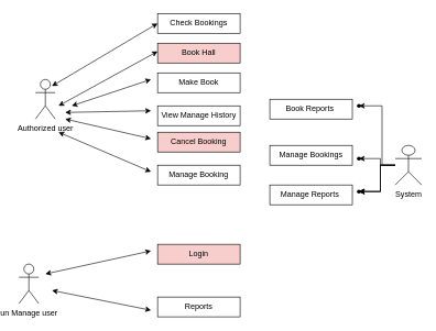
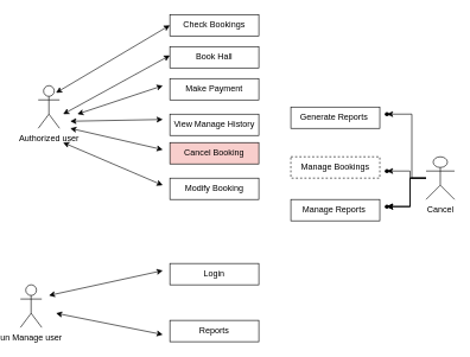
- <mxCell id="11" value="Book Hall" style="rounded=0;whiteSpace=wrap;html=1;fillColor=#f8cecc;" vertex="1" parent="1"><mxGeometry x="230" y="65" width="125" height="30" as="geometry" /></mxCell>
+ <mxCell id="11" value="Book Hall" style="rounded=0;whiteSpace=wrap;html=1;" vertex="1" parent="1"><mxGeometry x="230" y="65" width="125" height="30" as="geometry" /></mxCell>
- <mxCell id="12" value="Make Book" style="rounded=0;whiteSpace=wrap;html=1;" vertex="1" parent="1"><mxGeometry x="230" y="110" width="125" height="30" as="geometry" /></mxCell>
+ <mxCell id="12" value="Make Payment" style="rounded=0;whiteSpace=wrap;html=1;" vertex="1" parent="1"><mxGeometry x="230" y="110" width="125" height="30" as="geometry" /></mxCell>
- <mxCell id="26" value="Book Reports&amp;nbsp;" style="rounded=0;whiteSpace=wrap;html=1;" vertex="1" parent="1"><mxGeometry x="400" y="150" width="125" height="30" as="geometry" /></mxCell>
+ <mxCell id="26" value="Generate Reports&amp;nbsp;" style="rounded=0;whiteSpace=wrap;html=1;" vertex="1" parent="1"><mxGeometry x="400" y="150" width="125" height="30" as="geometry" /></mxCell>
- <mxCell id="27" value="Manage Bookings" style="rounded=0;whiteSpace=wrap;html=1;" vertex="1" parent="1"><mxGeometry x="400" y="220" width="125" height="30" as="geometry" /></mxCell>
+ <mxCell id="27" value="Manage Bookings" style="rounded=0;whiteSpace=wrap;html=1;dashed=1;" vertex="1" parent="1"><mxGeometry x="400" y="220" width="125" height="30" as="geometry" /></mxCell>
- <mxCell id="15" value="Manage Booking" style="rounded=0;whiteSpace=wrap;html=1;" vertex="1" parent="1"><mxGeometry x="230" y="250" width="125" height="30" as="geometry" /></mxCell>
+ <mxCell id="15" value="Modify Booking" style="rounded=0;whiteSpace=wrap;html=1;" vertex="1" parent="1"><mxGeometry x="230" y="250" width="125" height="30" as="geometry" /></mxCell>
- <mxCell id="9" value="System" style="shape=umlActor;verticalLabelPosition=bottom;verticalAlign=top;html=1;outlineConnect=0;" vertex="1" parent="1"><mxGeometry x="590" y="220" width="40" height="60" as="geometry" /></mxCell>
+ <mxCell id="9" value="Cancel" style="shape=umlActor;verticalLabelPosition=bottom;verticalAlign=top;html=1;outlineConnect=0;" vertex="1" parent="1"><mxGeometry x="590" y="220" width="40" height="60" as="geometry" /></mxCell>
- <mxCell id="16" value="Login" style="rounded=0;whiteSpace=wrap;html=1;fillColor=#f8cecc;" vertex="1" parent="1"><mxGeometry x="230" y="370" width="125" height="30" as="geometry" /></mxCell>
+ <mxCell id="16" value="Login" style="rounded=0;whiteSpace=wrap;html=1;" vertex="1" parent="1"><mxGeometry x="230" y="370" width="125" height="30" as="geometry" /></mxCell>
